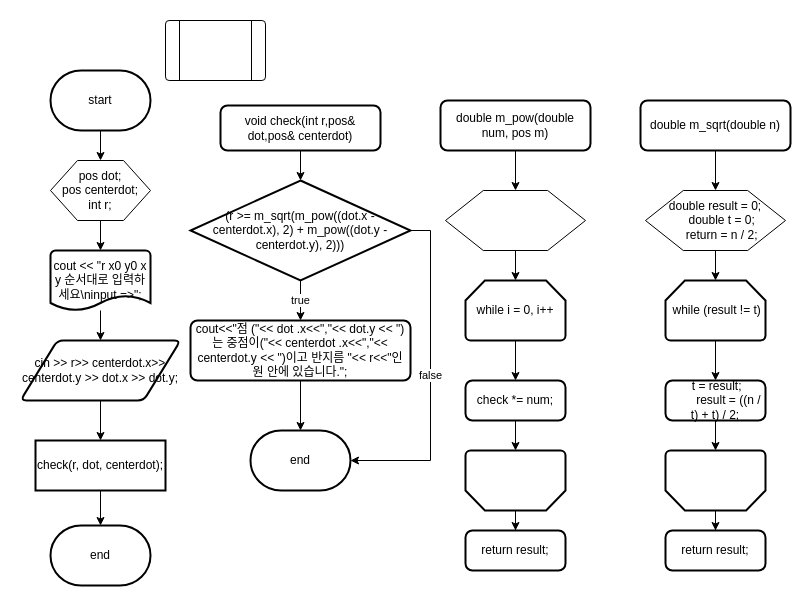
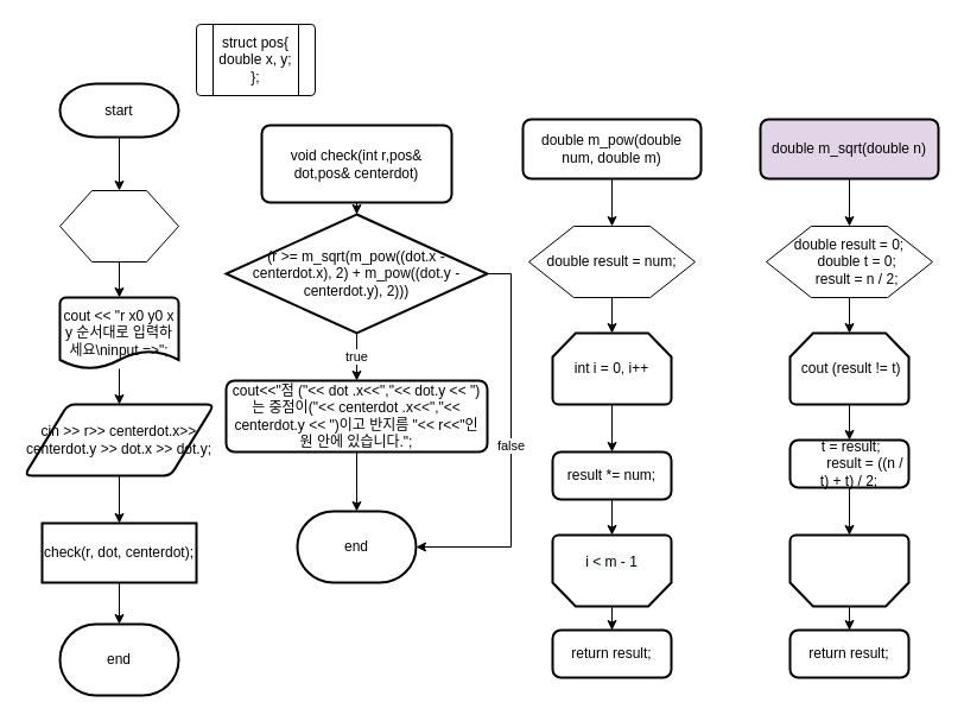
+ <mxCell id="48" value="struct pos{&lt;br&gt; double x, y;&lt;br&gt;};" style="text;html=1;strokeColor=none;fillColor=none;align=center;verticalAlign=middle;whiteSpace=wrap;rounded=0;" vertex="1" parent="1"><mxGeometry x="165" y="35" width="100" height="30" as="geometry" /></mxCell>
- <mxCell id="3" value="start" style="strokeWidth=2;html=1;shape=mxgraph.flowchart.terminator;whiteSpace=wrap;" vertex="1" parent="1"><mxGeometry x="50" y="70" width="100" height="60" as="geometry" /></mxCell>
+ <mxCell id="3" value="start" style="strokeWidth=2;html=1;shape=mxgraph.flowchart.terminator;whiteSpace=wrap;" vertex="1" parent="1"><mxGeometry x="50" y="70" width="100" height="45" as="geometry" /></mxCell>
- <mxCell id="15" value="double m_pow(double num, pos m)" style="rounded=1;whiteSpace=wrap;html=1;absoluteArcSize=1;arcSize=14;strokeWidth=2;" vertex="1" parent="1"><mxGeometry x="440" y="100" width="150" height="50" as="geometry" /></mxCell>
+ <mxCell id="15" value="double m_pow(double num, double m)" style="rounded=1;whiteSpace=wrap;html=1;absoluteArcSize=1;arcSize=14;strokeWidth=2;" vertex="1" parent="1"><mxGeometry x="440" y="100" width="150" height="50" as="geometry" /></mxCell>
- <mxCell id="28" value="double m_sqrt(double n)" style="rounded=1;whiteSpace=wrap;html=1;absoluteArcSize=1;arcSize=14;strokeWidth=2;" vertex="1" parent="1"><mxGeometry x="640" y="100" width="150" height="50" as="geometry" /></mxCell>
+ <mxCell id="28" value="double m_sqrt(double n)" style="rounded=1;whiteSpace=wrap;html=1;absoluteArcSize=1;arcSize=14;strokeWidth=2;fillColor=#e1d5e7;" vertex="1" parent="1"><mxGeometry x="640" y="100" width="150" height="50" as="geometry" /></mxCell>
- <mxCell id="40" value="void check(int r,pos&amp; dot,pos&amp; centerdot)" style="rounded=1;whiteSpace=wrap;html=1;absoluteArcSize=1;arcSize=14;strokeWidth=2;" vertex="1" parent="1"><mxGeometry x="220" y="105" width="160" height="45" as="geometry" /></mxCell>
+ <mxCell id="40" value="void check(int r,pos&amp; dot,pos&amp; centerdot)" style="rounded=1;whiteSpace=wrap;html=1;absoluteArcSize=1;arcSize=14;strokeWidth=2;" vertex="1" parent="1"><mxGeometry x="220" y="105" width="160" height="65" as="geometry" /></mxCell>
- <mxCell id="9" value="pos dot;&#10; pos centerdot;&#10; int r;" style="text;html=1;strokeColor=none;fillColor=none;align=center;verticalAlign=middle;whiteSpace=wrap;rounded=0;" vertex="1" parent="1"><mxGeometry x="52" y="175" width="96" height="30" as="geometry" /></mxCell>
+ <mxCell id="18" value="double result = num;" style="text;html=1;strokeColor=none;fillColor=none;align=center;verticalAlign=middle;whiteSpace=wrap;rounded=0;" vertex="1" parent="1"><mxGeometry x="457" y="205" width="116" height="30" as="geometry" /></mxCell>
- <mxCell id="31" value="&lt;div&gt;double result = 0;&lt;/div&gt;&lt;div&gt;&amp;nbsp; &amp;nbsp; double t = 0;&lt;/div&gt;&lt;div&gt;&amp;nbsp; &amp;nbsp; return = n / 2;&lt;/div&gt;" style="text;html=1;strokeColor=none;fillColor=none;align=center;verticalAlign=middle;whiteSpace=wrap;rounded=0;" vertex="1" parent="1"><mxGeometry x="657" y="205" width="116" height="30" as="geometry" /></mxCell>
+ <mxCell id="31" value="&lt;div&gt;double result = 0;&lt;/div&gt;&lt;div&gt;&amp;nbsp; &amp;nbsp; double t = 0;&lt;/div&gt;&lt;div&gt;&amp;nbsp; &amp;nbsp; result = n / 2;&lt;/div&gt;" style="text;html=1;strokeColor=none;fillColor=none;align=center;verticalAlign=middle;whiteSpace=wrap;rounded=0;" vertex="1" parent="1"><mxGeometry x="657" y="205" width="116" height="30" as="geometry" /></mxCell>
- <mxCell id="20" value="while i = 0, i++" style="strokeWidth=2;html=1;shape=mxgraph.flowchart.loop_limit;whiteSpace=wrap;" vertex="1" parent="1"><mxGeometry x="465" y="280" width="100" height="60" as="geometry" /></mxCell>
+ <mxCell id="20" value="int i = 0, i++" style="strokeWidth=2;html=1;shape=mxgraph.flowchart.loop_limit;whiteSpace=wrap;" vertex="1" parent="1"><mxGeometry x="465" y="280" width="100" height="60" as="geometry" /></mxCell>
- <mxCell id="33" value="&amp;nbsp;while (result != t)" style="strokeWidth=2;html=1;shape=mxgraph.flowchart.loop_limit;whiteSpace=wrap;" vertex="1" parent="1"><mxGeometry x="665" y="280" width="100" height="60" as="geometry" /></mxCell>
+ <mxCell id="33" value="&amp;nbsp;cout (result != t)" style="strokeWidth=2;html=1;shape=mxgraph.flowchart.loop_limit;whiteSpace=wrap;" vertex="1" parent="1"><mxGeometry x="665" y="280" width="100" height="60" as="geometry" /></mxCell>
- <mxCell id="25" value="check *= num;" style="rounded=1;whiteSpace=wrap;html=1;absoluteArcSize=1;arcSize=14;strokeWidth=2;" vertex="1" parent="1"><mxGeometry x="465" y="380" width="100" height="40" as="geometry" /></mxCell>
+ <mxCell id="25" value="result *= num;" style="rounded=1;whiteSpace=wrap;html=1;absoluteArcSize=1;arcSize=14;strokeWidth=2;" vertex="1" parent="1"><mxGeometry x="465" y="380" width="100" height="40" as="geometry" /></mxCell>
- <mxCell id="37" value="&lt;div&gt;&amp;nbsp;t = result;&lt;/div&gt;&lt;div&gt;&amp;nbsp; &amp;nbsp; &amp;nbsp; &amp;nbsp; result = ((n / t) + t) / 2;&lt;/div&gt;" style="rounded=1;whiteSpace=wrap;html=1;absoluteArcSize=1;arcSize=14;strokeWidth=2;" vertex="1" parent="1"><mxGeometry x="665" y="380" width="100" height="40" as="geometry" /></mxCell>
+ <mxCell id="37" value="&lt;div&gt;&amp;nbsp;t = result;&lt;/div&gt;&lt;div&gt;&amp;nbsp; &amp;nbsp; &amp;nbsp; &amp;nbsp; result = ((n / t) + t) / 2;&lt;/div&gt;" style="rounded=1;whiteSpace=wrap;html=1;absoluteArcSize=1;arcSize=14;strokeWidth=2;" vertex="1" parent="1"><mxGeometry x="665" y="370" width="100" height="40" as="geometry" /></mxCell>
+ <mxCell id="23" value="&#10;&lt;span style=&quot;color: rgb(0, 0, 0); font-family: Helvetica; font-size: 12px; font-style: normal; font-variant-ligatures: normal; font-variant-caps: normal; font-weight: 400; letter-spacing: normal; orphans: 2; text-align: center; text-indent: 0px; text-transform: none; widows: 2; word-spacing: 0px; -webkit-text-stroke-width: 0px; background-color: rgb(248, 249, 250); text-decoration-thickness: initial; text-decoration-style: initial; text-decoration-color: initial; float: none; display: inline !important;&quot;&gt;i &amp;lt; m - 1&lt;/span&gt;&#10;&#10;" style="text;html=1;strokeColor=none;fillColor=none;align=center;verticalAlign=middle;whiteSpace=wrap;rounded=0;" vertex="1" parent="1"><mxGeometry x="485" y="465" width="60" height="30" as="geometry" /></mxCell>
